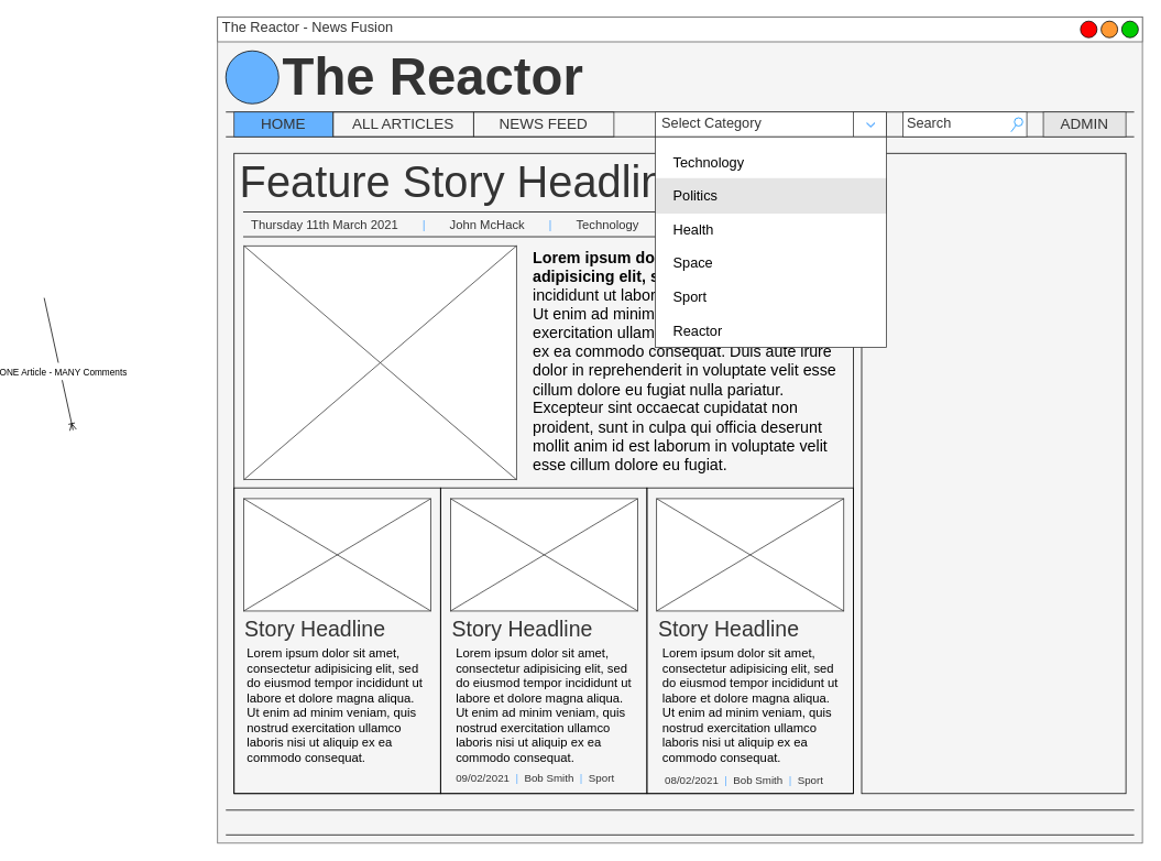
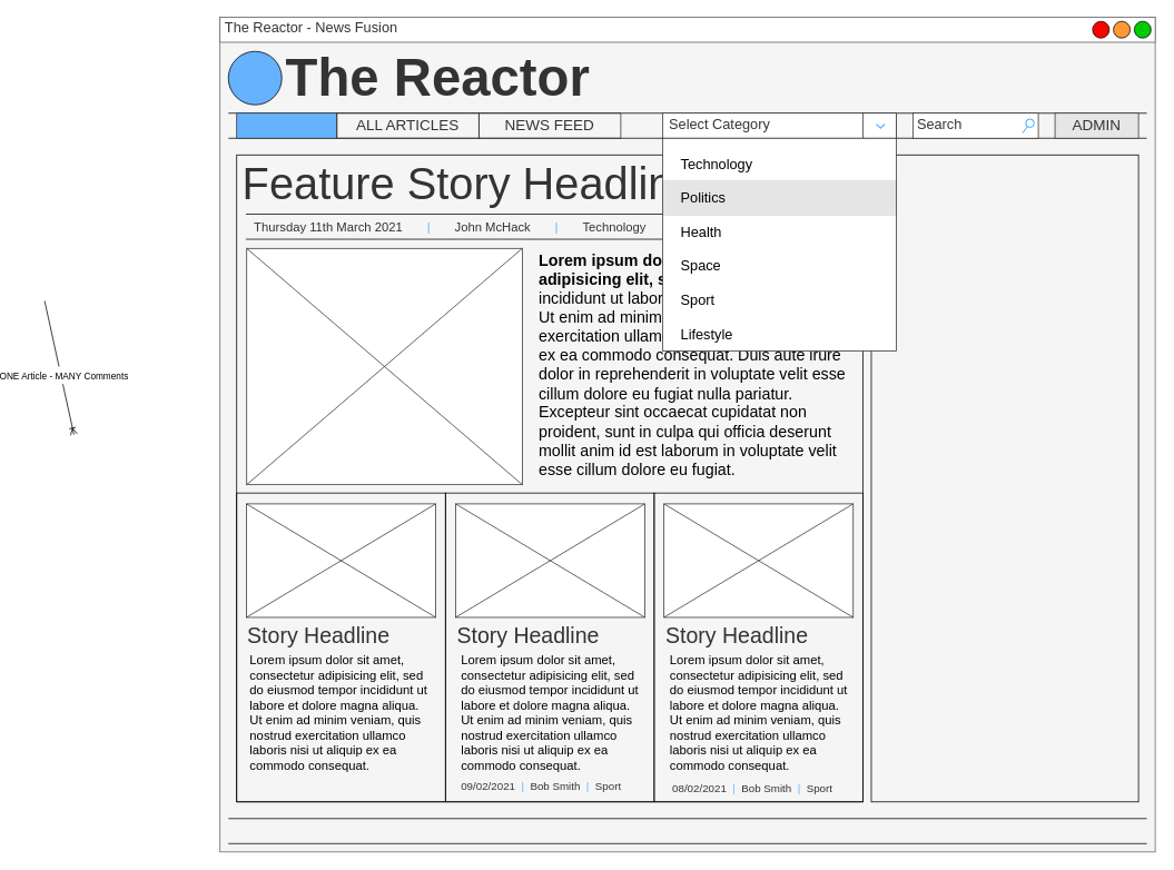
- <mxCell id="15" value="HOME" style="text;html=1;strokeColor=none;fillColor=none;align=center;verticalAlign=middle;whiteSpace=wrap;rounded=0;shadow=0;glass=0;fontSize=18;fontColor=#333333;labelBackgroundColor=none;spacingTop=0;" parent="13" vertex="1"><mxGeometry x="40" y="5" width="40" height="20" as="geometry" /></mxCell>
- <mxCell id="42" value="&lt;font style=&quot;font-size: 17px&quot;&gt;Technology&lt;br&gt;&lt;/font&gt;&lt;div style=&quot;font-size: 17px&quot;&gt;&lt;font style=&quot;font-size: 17px&quot;&gt;&lt;br&gt;&lt;/font&gt;&lt;div&gt;&lt;font style=&quot;font-size: 17px&quot;&gt;Politics&lt;/font&gt;&lt;/div&gt;&lt;font style=&quot;font-size: 17px&quot;&gt;&lt;br&gt;&lt;/font&gt;&lt;div&gt;&lt;font style=&quot;font-size: 17px&quot;&gt;Health&lt;/font&gt;&lt;/div&gt;&lt;font style=&quot;font-size: 17px&quot;&gt;&lt;br&gt;&lt;/font&gt;&lt;div&gt;&lt;/div&gt;&lt;div&gt;&lt;font style=&quot;font-size: 17px&quot;&gt;Space&lt;/font&gt;&lt;/div&gt;&lt;div&gt;&lt;font style=&quot;font-size: 17px&quot;&gt;&lt;br&gt;&lt;/font&gt;&lt;/div&gt;&lt;div&gt;&lt;font style=&quot;font-size: 17px&quot;&gt;Sport&lt;/font&gt;&lt;/div&gt;&lt;div&gt;&lt;font style=&quot;font-size: 17px&quot;&gt;&lt;br&gt;&lt;/font&gt;&lt;/div&gt;&lt;div&gt;&lt;font style=&quot;font-size: 17px&quot;&gt;Reactor&lt;/font&gt;&lt;/div&gt;&lt;/div&gt;" style="html=1;rounded=0;fillColor=#ffffff;fontSize=12;align=left;fontColor=#000000;shadow=0;arcSize=1;whiteSpace=wrap;spacing=2;verticalAlign=top;fontStyle=0;spacingLeft=20;spacingTop=15;glass=0;labelBackgroundColor=none;sketch=0;strokeColor=#333333;" parent="1" vertex="1"><mxGeometry x="760" y="165" width="280" height="255" as="geometry" /></mxCell>
+ <mxCell id="42" value="&lt;font style=&quot;font-size: 17px&quot;&gt;Technology&lt;br&gt;&lt;/font&gt;&lt;div style=&quot;font-size: 17px&quot;&gt;&lt;font style=&quot;font-size: 17px&quot;&gt;&lt;br&gt;&lt;/font&gt;&lt;div&gt;&lt;font style=&quot;font-size: 17px&quot;&gt;Politics&lt;/font&gt;&lt;/div&gt;&lt;font style=&quot;font-size: 17px&quot;&gt;&lt;br&gt;&lt;/font&gt;&lt;div&gt;&lt;font style=&quot;font-size: 17px&quot;&gt;Health&lt;/font&gt;&lt;/div&gt;&lt;font style=&quot;font-size: 17px&quot;&gt;&lt;br&gt;&lt;/font&gt;&lt;div&gt;&lt;/div&gt;&lt;div&gt;&lt;font style=&quot;font-size: 17px&quot;&gt;Space&lt;/font&gt;&lt;/div&gt;&lt;div&gt;&lt;font style=&quot;font-size: 17px&quot;&gt;&lt;br&gt;&lt;/font&gt;&lt;/div&gt;&lt;div&gt;&lt;font style=&quot;font-size: 17px&quot;&gt;Sport&lt;/font&gt;&lt;/div&gt;&lt;div&gt;&lt;font style=&quot;font-size: 17px&quot;&gt;&lt;br&gt;&lt;/font&gt;&lt;/div&gt;&lt;div&gt;&lt;font style=&quot;font-size: 17px&quot;&gt;Lifestyle&lt;/font&gt;&lt;/div&gt;&lt;/div&gt;" style="html=1;rounded=0;fillColor=#ffffff;fontSize=12;align=left;fontColor=#000000;shadow=0;arcSize=1;whiteSpace=wrap;spacing=2;verticalAlign=top;fontStyle=0;spacingLeft=20;spacingTop=15;glass=0;labelBackgroundColor=none;sketch=0;strokeColor=#333333;" parent="1" vertex="1"><mxGeometry x="760" y="165" width="280" height="255" as="geometry" /></mxCell>
